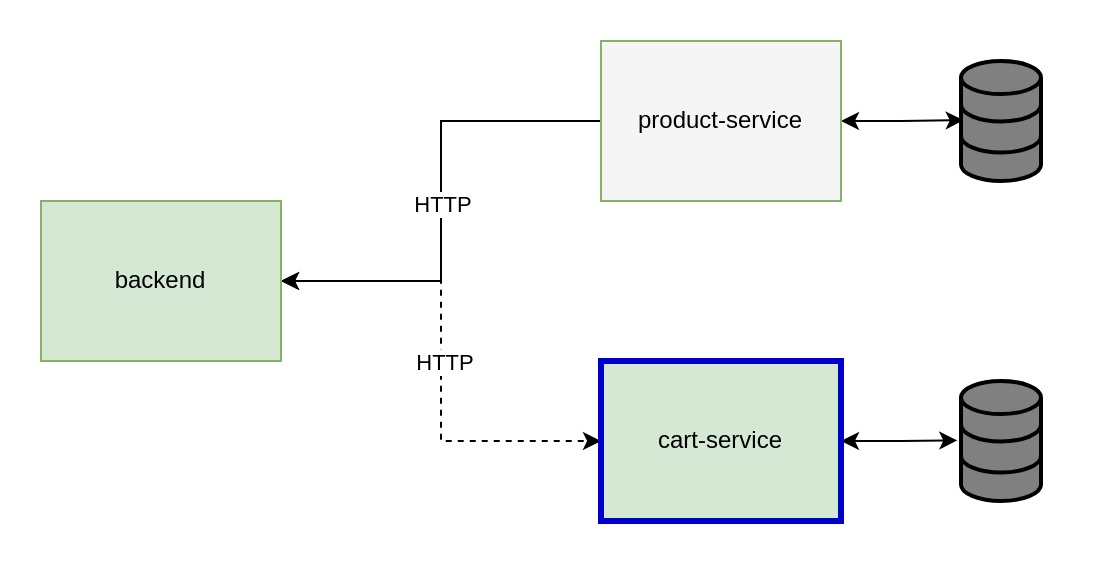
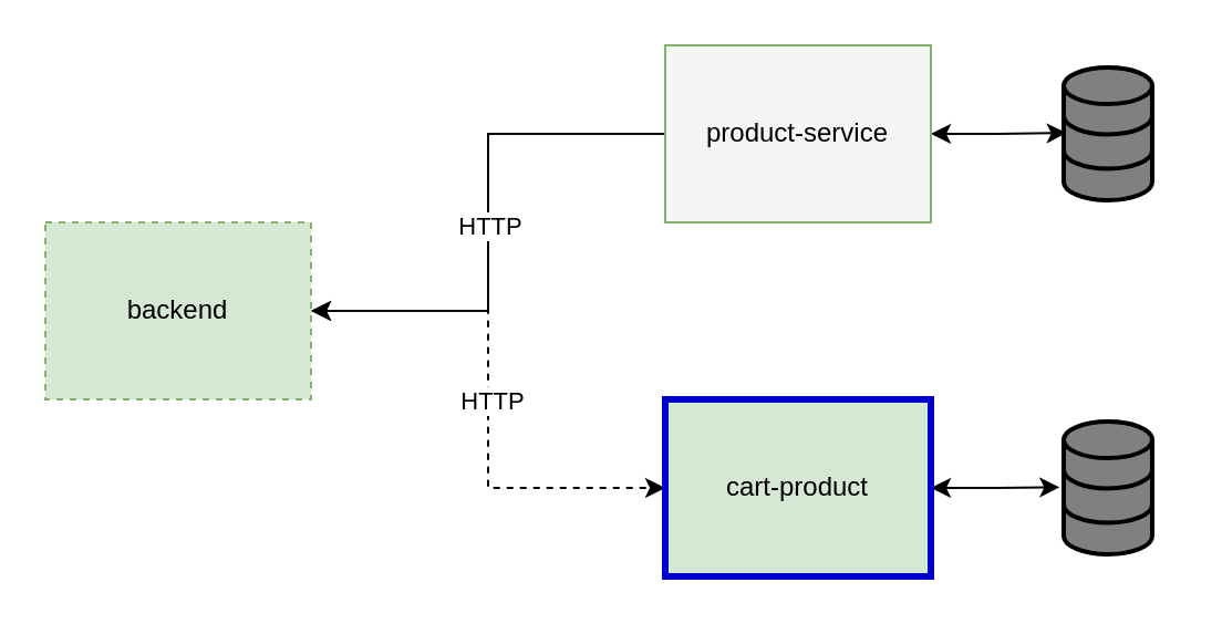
- <mxCell id="6" value="backend" style="rounded=0;whiteSpace=wrap;html=1;fillColor=#d5e8d4;strokeColor=#82b366;" parent="1" vertex="1"><mxGeometry y="100" width="120" height="80" as="geometry" x="20" /></mxCell>
+ <mxCell id="6" value="backend" style="rounded=0;whiteSpace=wrap;html=1;fillColor=#d5e8d4;strokeColor=#82b366;dashed=1;" parent="1" vertex="1"><mxGeometry y="100" width="120" height="80" as="geometry" x="20" /></mxCell>
- <mxCell id="10" value="cart-service" style="rounded=0;whiteSpace=wrap;html=1;fillColor=#d5e8d4;strokeColor=#0000CC;strokeWidth=3;" parent="1" vertex="1"><mxGeometry x="300" y="180" width="120" height="80" as="geometry" /></mxCell>
+ <mxCell id="10" value="cart-product" style="rounded=0;whiteSpace=wrap;html=1;fillColor=#d5e8d4;strokeColor=#0000CC;strokeWidth=3;" parent="1" vertex="1"><mxGeometry x="300" y="180" width="120" height="80" as="geometry" /></mxCell>
